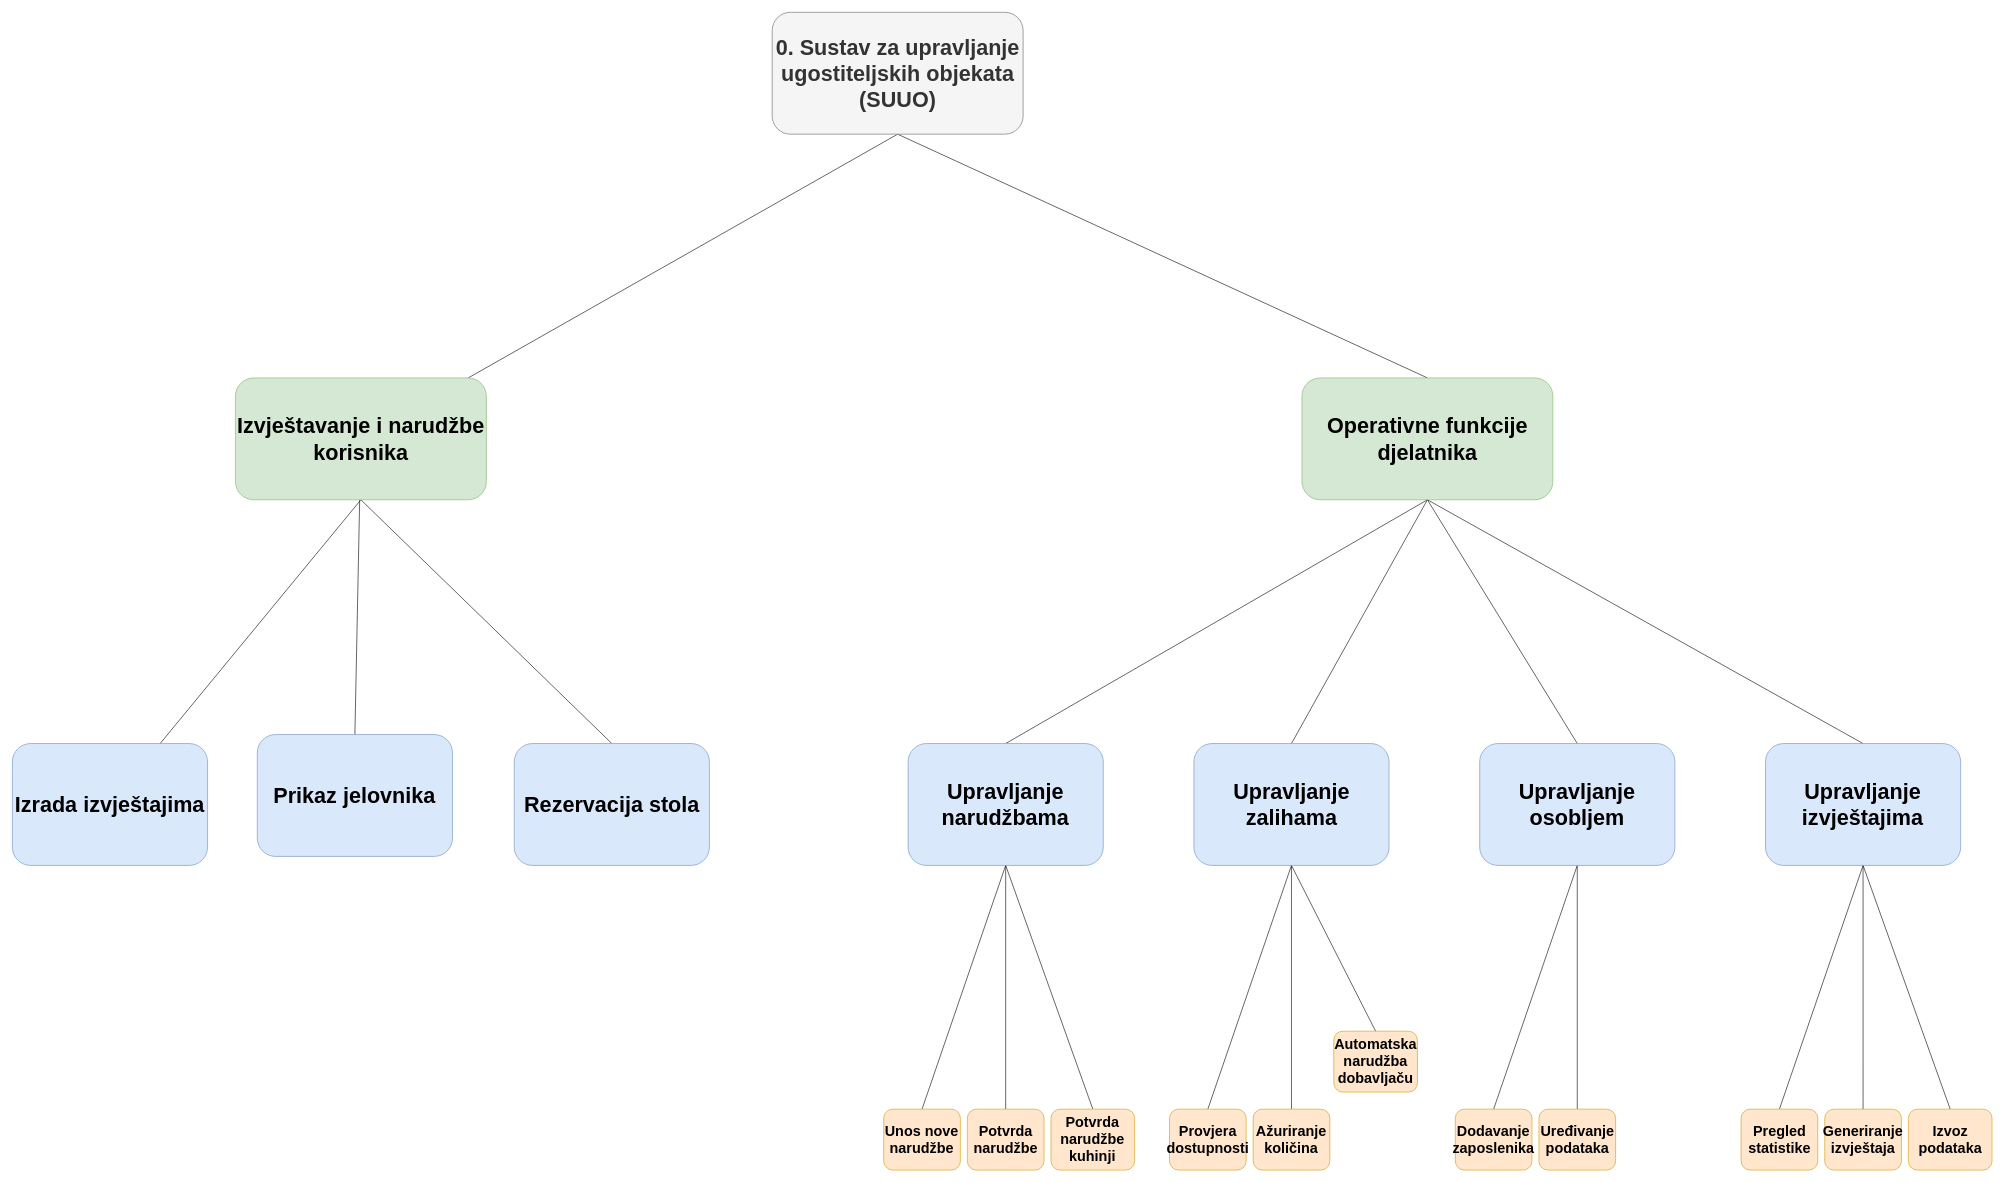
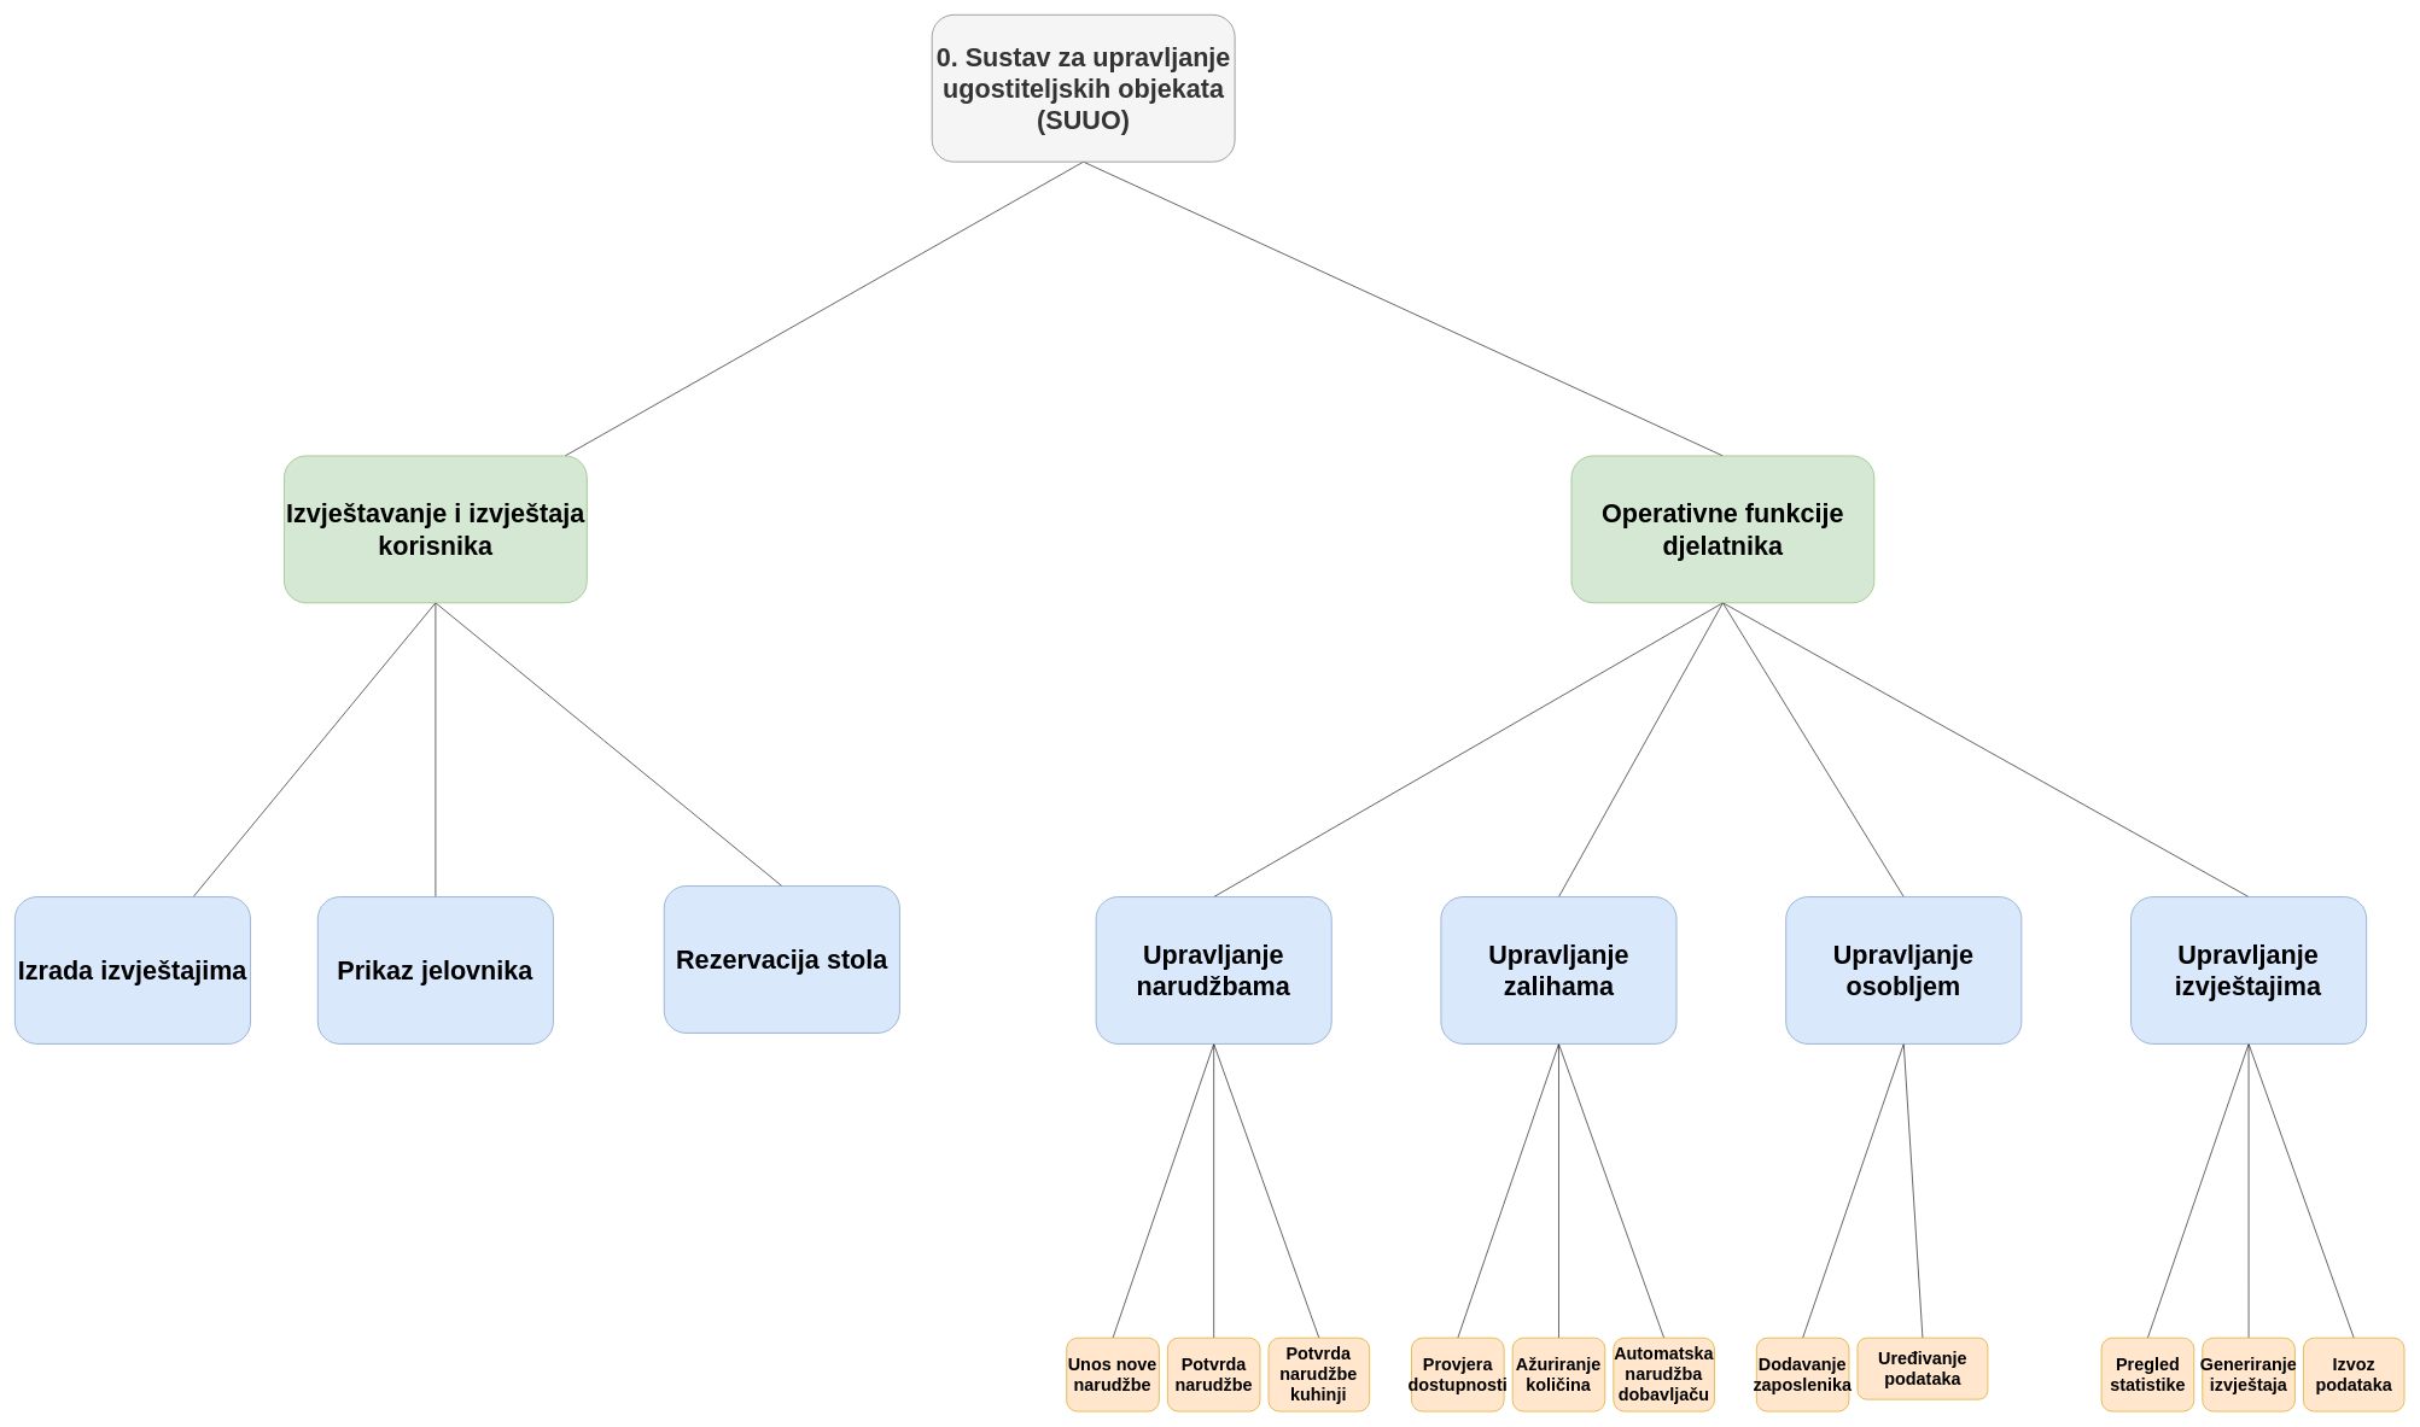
- <mxCell id="9" value="&lt;font style=&quot;font-size: 36px;&quot;&gt;Izvještavanje i narudžbe korisnika&lt;/font&gt;" style="rounded=1;whiteSpace=wrap;html=1;fillColor=#d5e8d4;strokeColor=#82b366;fontStyle=1" parent="2" vertex="1"><mxGeometry x="371.831" y="609.474" width="418.31" height="203.158" as="geometry" /></mxCell>
+ <mxCell id="9" value="&lt;font style=&quot;font-size: 36px;&quot;&gt;Izvještavanje i izvještaja korisnika&lt;/font&gt;" style="rounded=1;whiteSpace=wrap;html=1;fillColor=#d5e8d4;strokeColor=#82b366;fontStyle=1" parent="2" vertex="1"><mxGeometry x="371.831" y="609.474" width="418.31" height="203.158" as="geometry" /></mxCell>
- <mxCell id="16" value="&lt;font style=&quot;font-size: 36px;&quot;&gt;Prikaz jelovnika&lt;/font&gt;" style="rounded=1;whiteSpace=wrap;html=1;fillColor=#dae8fc;strokeColor=#6c8ebf;fontStyle=1" parent="2" vertex="1"><mxGeometry x="408.31" y="1203.947" width="325.352" height="203.158" as="geometry" /></mxCell>
+ <mxCell id="16" value="&lt;font style=&quot;font-size: 36px;&quot;&gt;Prikaz jelovnika&lt;/font&gt;" style="rounded=1;whiteSpace=wrap;html=1;fillColor=#dae8fc;strokeColor=#6c8ebf;fontStyle=1" parent="2" vertex="1"><mxGeometry x="418.31" y="1218.947" width="325.352" height="203.158" as="geometry" /></mxCell>
- <mxCell id="17" value="&lt;font style=&quot;font-size: 36px;&quot;&gt;Rezervacija stola&lt;/font&gt;" style="rounded=1;whiteSpace=wrap;html=1;fillColor=#dae8fc;strokeColor=#6c8ebf;fontStyle=1" parent="2" vertex="1"><mxGeometry x="836.62" y="1218.947" width="325.352" height="203.158" as="geometry" /></mxCell>
+ <mxCell id="17" value="&lt;font style=&quot;font-size: 36px;&quot;&gt;Rezervacija stola&lt;/font&gt;" style="rounded=1;whiteSpace=wrap;html=1;fillColor=#dae8fc;strokeColor=#6c8ebf;fontStyle=1" parent="2" vertex="1"><mxGeometry x="896.62" y="1203.947" width="325.352" height="203.158" as="geometry" /></mxCell>
- <mxCell id="35" value="&lt;font style=&quot;font-size: 24px;&quot;&gt;Automatska narudžba dobavljaču&lt;/font&gt;" style="rounded=1;whiteSpace=wrap;html=1;fillColor=#ffe6cc;strokeColor=#d79b00;fontStyle=1" parent="2" vertex="1"><mxGeometry x="2202.746" y="1698.421" width="139.437" height="101.579" as="geometry" /></mxCell>
+ <mxCell id="35" value="&lt;font style=&quot;font-size: 24px;&quot;&gt;Automatska narudžba dobavljaču&lt;/font&gt;" style="rounded=1;whiteSpace=wrap;html=1;fillColor=#ffe6cc;strokeColor=#d79b00;fontStyle=1" parent="2" vertex="1"><mxGeometry x="2207.746" y="1828.421" width="139.437" height="101.579" as="geometry" /></mxCell>
- <mxCell id="37" value="&lt;font style=&quot;font-size: 24px;&quot;&gt;Uređivanje podataka&lt;/font&gt;" style="rounded=1;whiteSpace=wrap;html=1;fillColor=#ffe6cc;strokeColor=#d79b00;fontStyle=1" parent="2" vertex="1"><mxGeometry x="2544.718" y="1828.421" width="127.817" height="101.579" as="geometry" /></mxCell>
+ <mxCell id="37" value="&lt;font style=&quot;font-size: 24px;&quot;&gt;Uređivanje podataka&lt;/font&gt;" style="rounded=1;whiteSpace=wrap;html=1;fillColor=#ffe6cc;strokeColor=#d79b00;fontStyle=1" parent="2" vertex="1"><mxGeometry x="2544.718" y="1828.421" width="180" height="85" as="geometry" /></mxCell>
